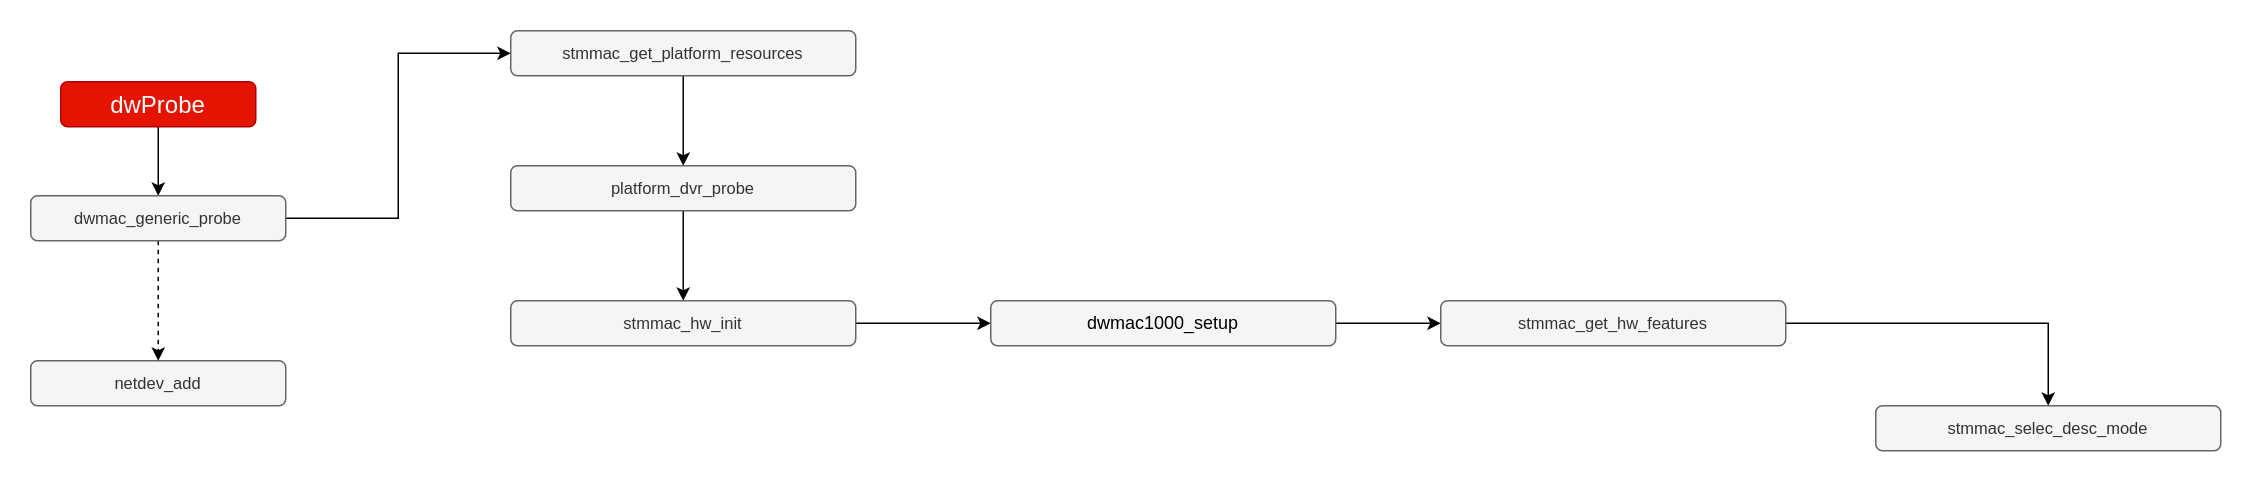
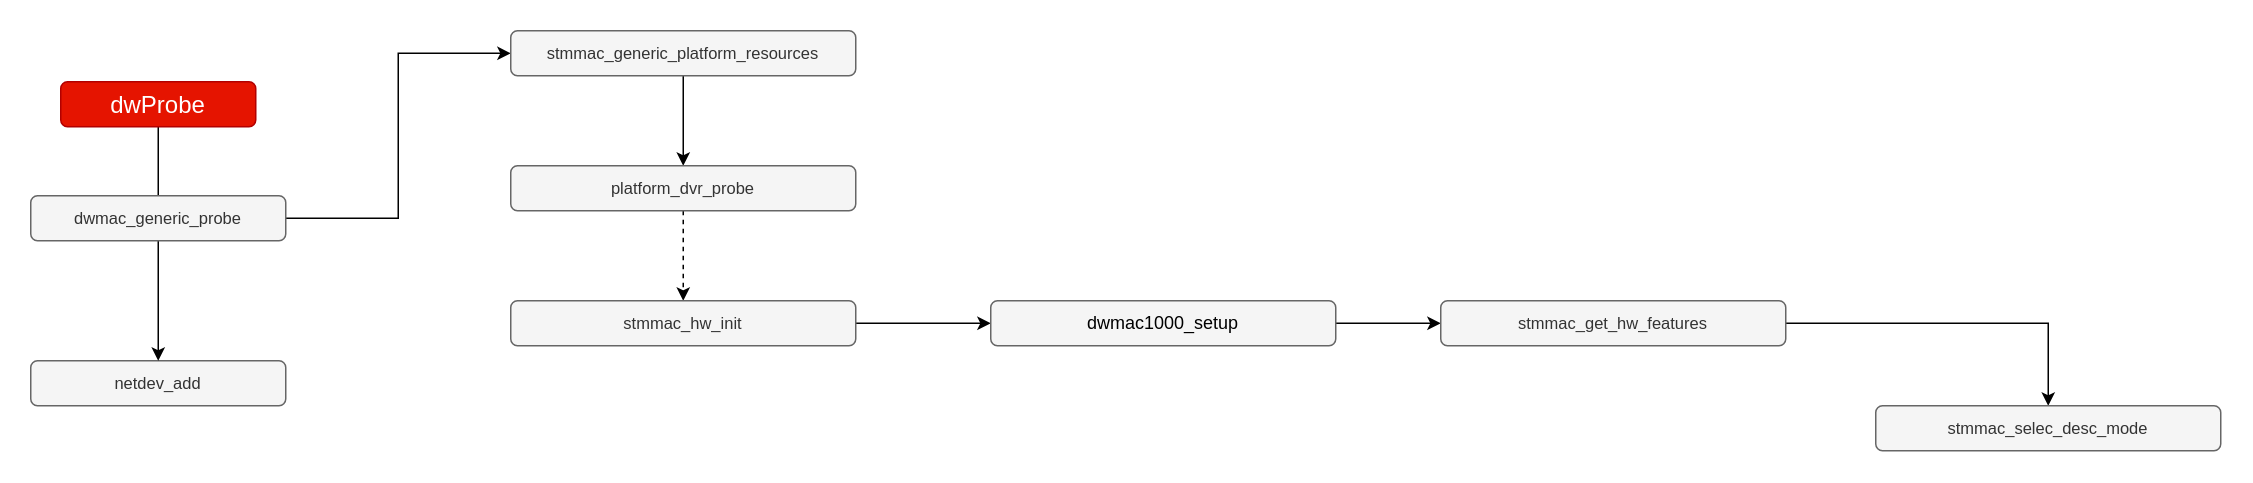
- <mxCell id="9" value="&lt;span style=&quot;font-size: 11px&quot;&gt;stmmac_get_platform_resources&lt;/span&gt;" style="rounded=1;whiteSpace=wrap;html=1;labelBackgroundColor=none;strokeColor=#666666;fillColor=#f5f5f5;fontSize=11;fontColor=#333333;align=center;" vertex="1" parent="1"><mxGeometry x="340" y="20" width="230" height="30" as="geometry" /></mxCell>
+ <mxCell id="9" value="&lt;span style=&quot;font-size: 11px&quot;&gt;stmmac_generic_platform_resources&lt;/span&gt;" style="rounded=1;whiteSpace=wrap;html=1;labelBackgroundColor=none;strokeColor=#666666;fillColor=#f5f5f5;fontSize=11;fontColor=#333333;align=center;" vertex="1" parent="1"><mxGeometry x="340" y="20" width="230" height="30" as="geometry" /></mxCell>
- <mxCell id="2" style="edgeStyle=orthogonalEdgeStyle;rounded=0;orthogonalLoop=1;jettySize=auto;html=1;" edge="1" parent="1" source="3" target="7"><mxGeometry relative="1" as="geometry" /></mxCell>
+ <mxCell id="2" style="edgeStyle=orthogonalEdgeStyle;rounded=0;orthogonalLoop=1;jettySize=auto;html=1;endArrow=none;" edge="1" parent="1" source="3" target="7"><mxGeometry relative="1" as="geometry" /></mxCell>
- <mxCell id="10" style="edgeStyle=orthogonalEdgeStyle;rounded=0;orthogonalLoop=1;jettySize=auto;html=1;entryX=0.5;entryY=0;entryDx=0;entryDy=0;" edge="1" parent="1" source="11" target="13"><mxGeometry relative="1" as="geometry" /></mxCell>
+ <mxCell id="10" style="edgeStyle=orthogonalEdgeStyle;rounded=0;orthogonalLoop=1;jettySize=auto;html=1;entryX=0.5;entryY=0;entryDx=0;entryDy=0;dashed=1;" edge="1" parent="1" source="11" target="13"><mxGeometry relative="1" as="geometry" /></mxCell>
- <mxCell id="5" style="edgeStyle=orthogonalEdgeStyle;rounded=0;orthogonalLoop=1;jettySize=auto;html=1;entryX=0.5;entryY=0;entryDx=0;entryDy=0;dashed=1;" edge="1" parent="1" source="7" target="4"><mxGeometry relative="1" as="geometry" /></mxCell>
+ <mxCell id="5" style="edgeStyle=orthogonalEdgeStyle;rounded=0;orthogonalLoop=1;jettySize=auto;html=1;entryX=0.5;entryY=0;entryDx=0;entryDy=0;" edge="1" parent="1" source="7" target="4"><mxGeometry relative="1" as="geometry" /></mxCell>
